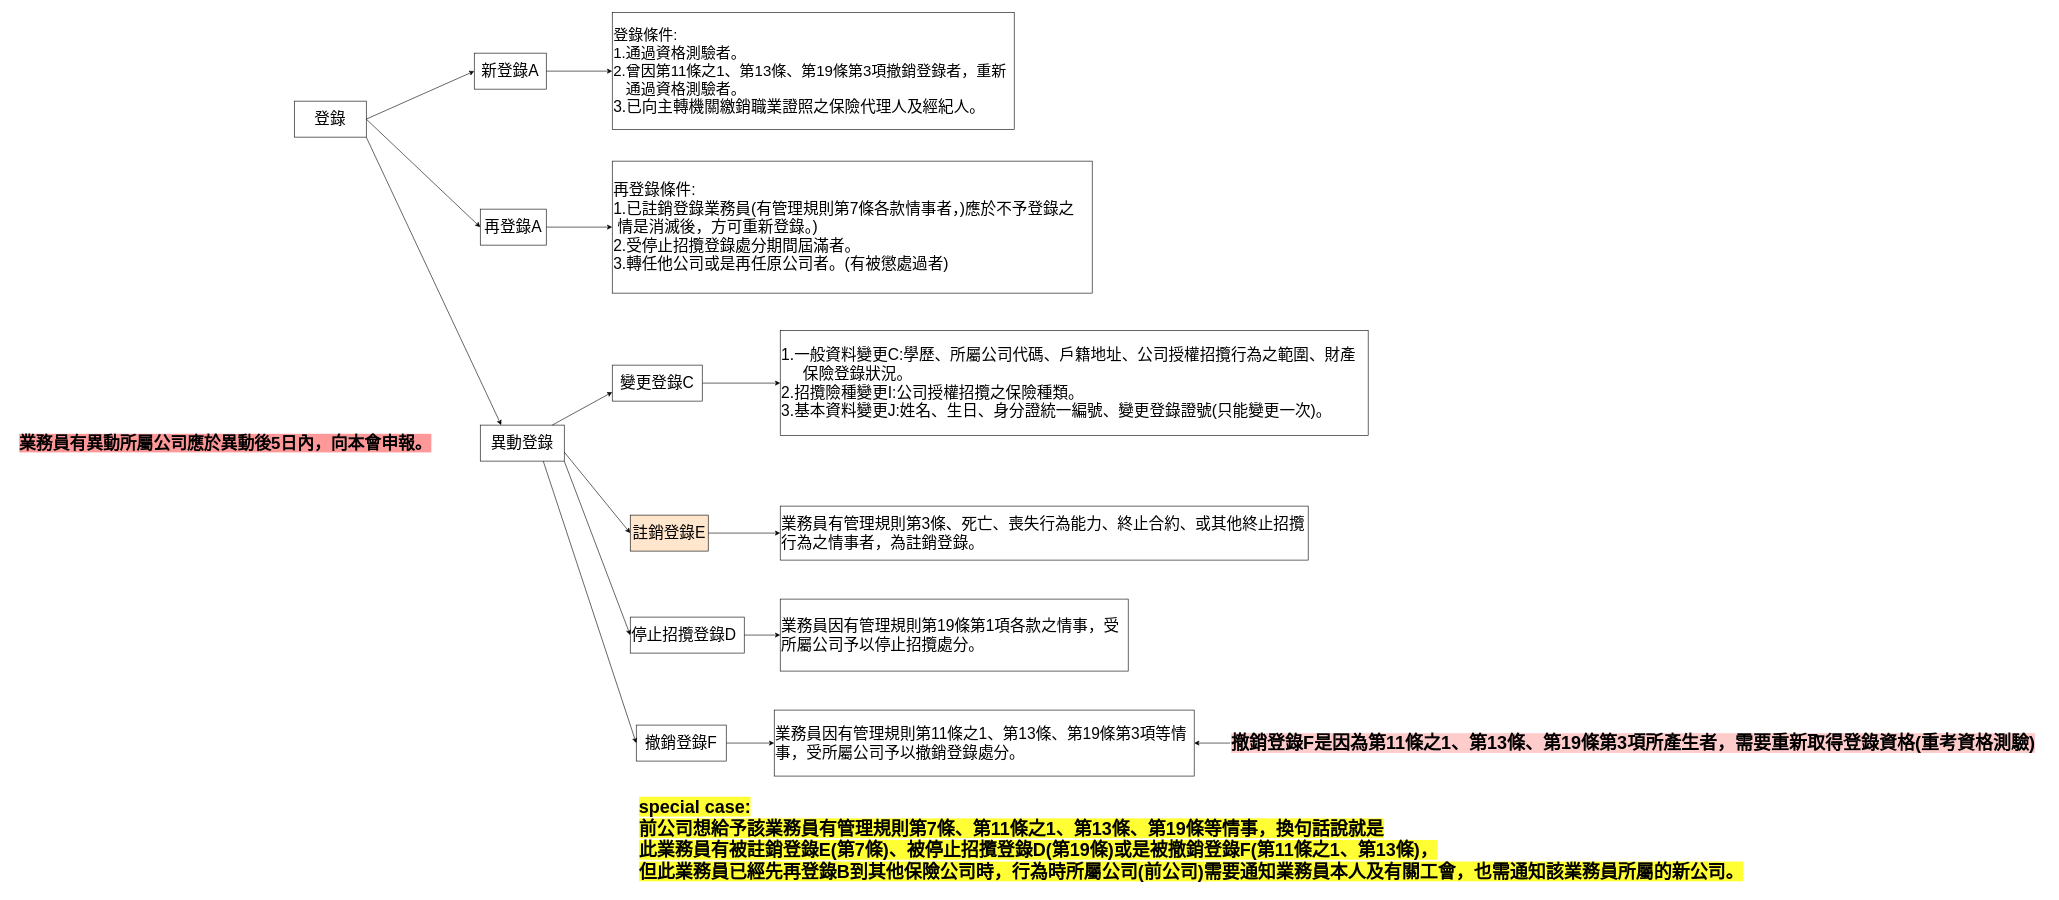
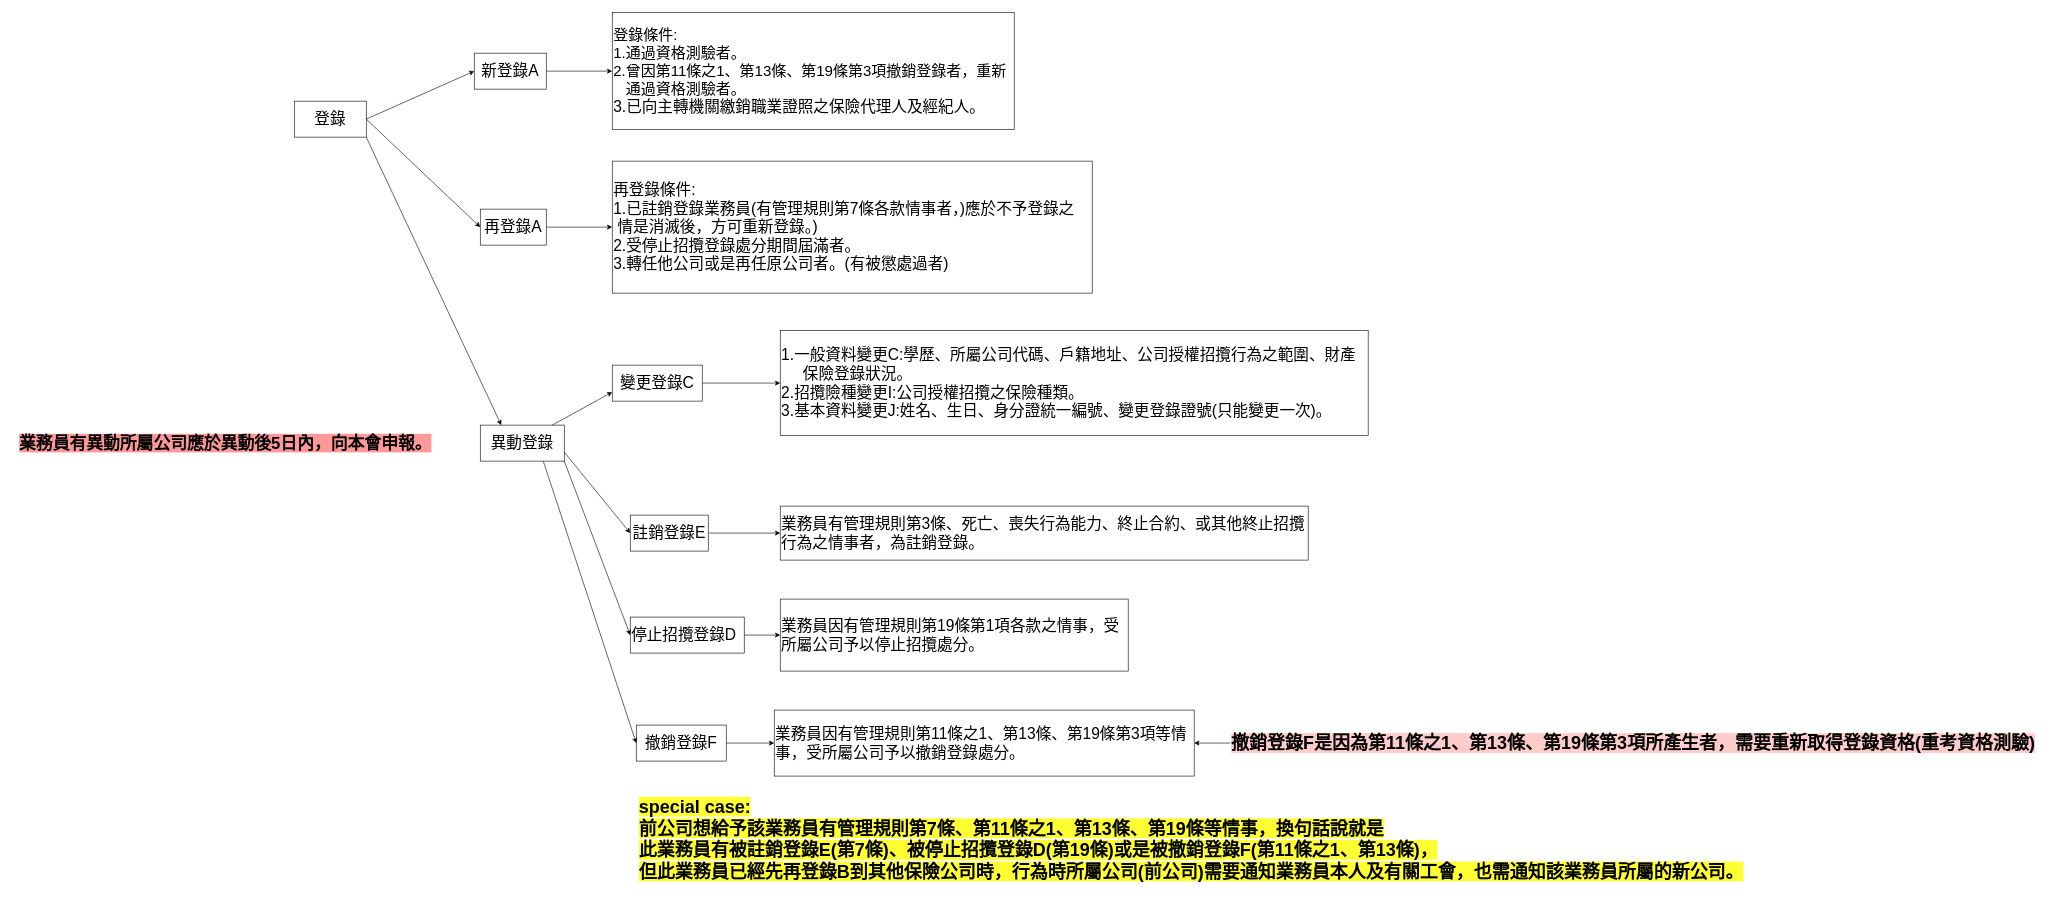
- <mxCell id="19" value="&lt;font style=&quot;font-size: 26px;&quot;&gt;註銷登錄E&lt;/font&gt;" style="rounded=0;whiteSpace=wrap;html=1;fillColor=#ffe6cc;" vertex="1" parent="1"><mxGeometry x="1050" y="858" width="130" height="60" as="geometry" /></mxCell>
+ <mxCell id="19" value="&lt;font style=&quot;font-size: 26px;&quot;&gt;註銷登錄E&lt;/font&gt;" style="rounded=0;whiteSpace=wrap;html=1;" vertex="1" parent="1"><mxGeometry x="1050" y="858" width="130" height="60" as="geometry" /></mxCell>
